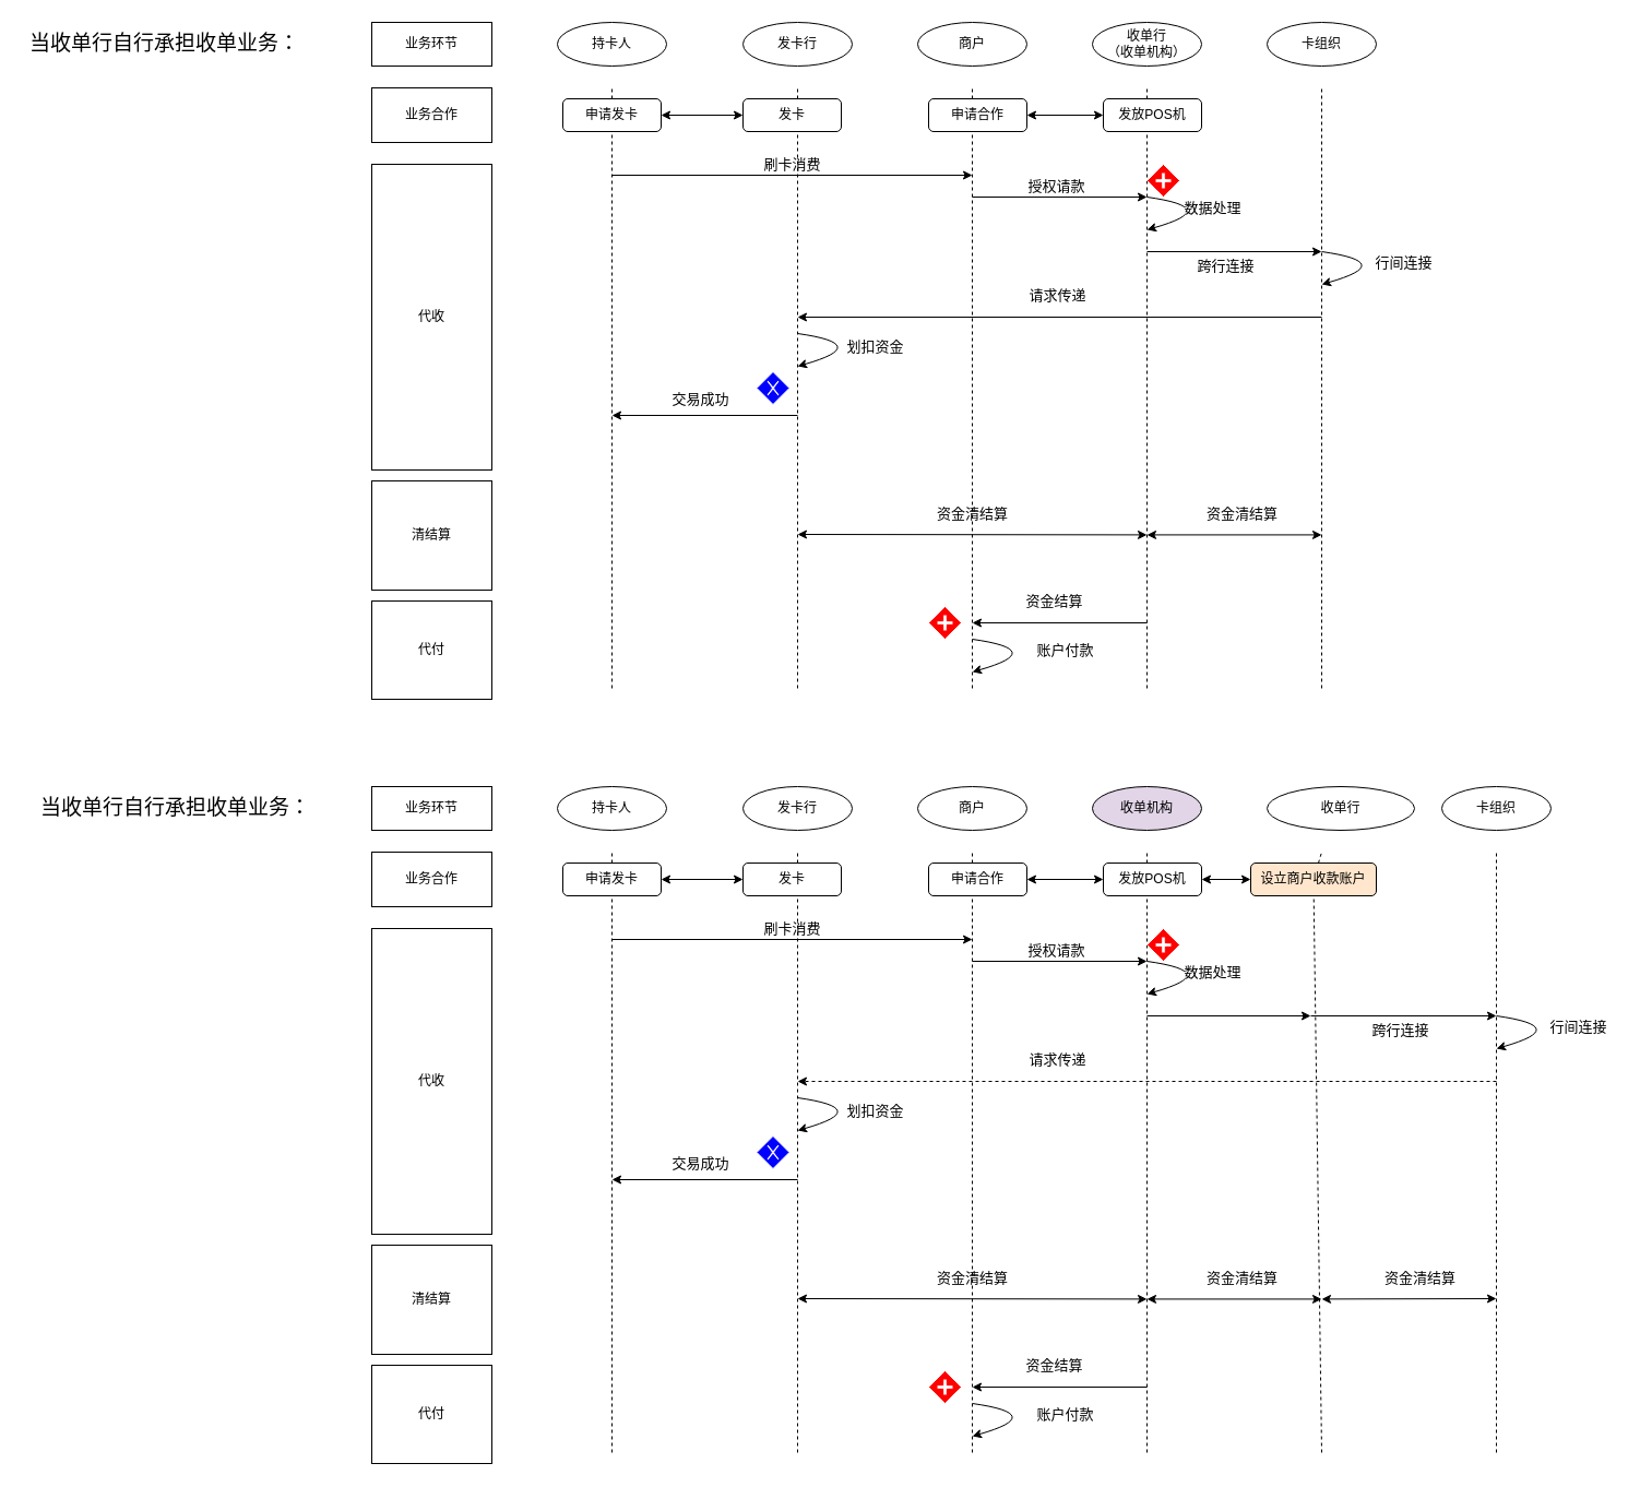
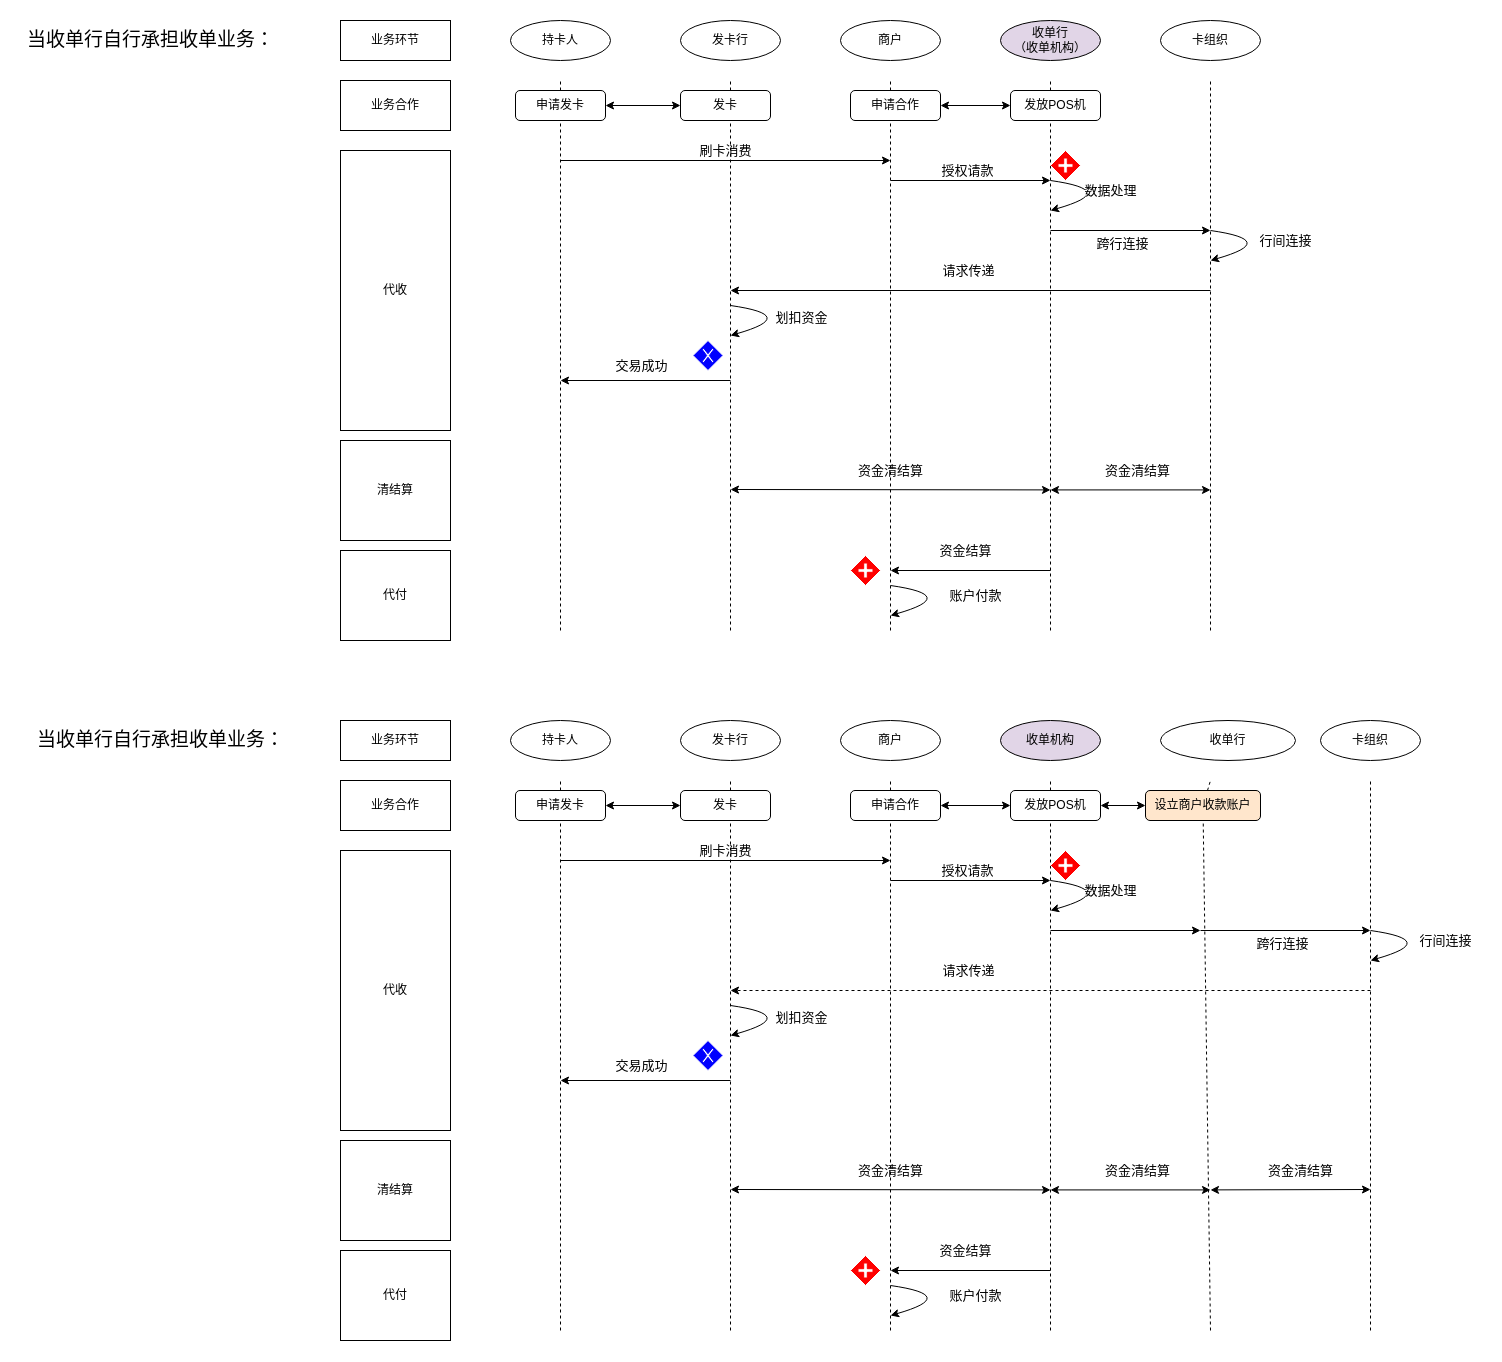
- <mxCell id="6" value="&lt;div&gt;收单行&lt;/div&gt;&lt;div&gt;（收单机构）&lt;/div&gt;" style="ellipse;whiteSpace=wrap;html=1;" vertex="1" parent="1"><mxGeometry x="1000" y="20" width="100" height="40" as="geometry" /></mxCell>
+ <mxCell id="6" value="&lt;div&gt;收单行&lt;/div&gt;&lt;div&gt;（收单机构）&lt;/div&gt;" style="ellipse;whiteSpace=wrap;html=1;fillColor=#e1d5e7;" vertex="1" parent="1"><mxGeometry x="1000" y="20" width="100" height="40" as="geometry" /></mxCell>
